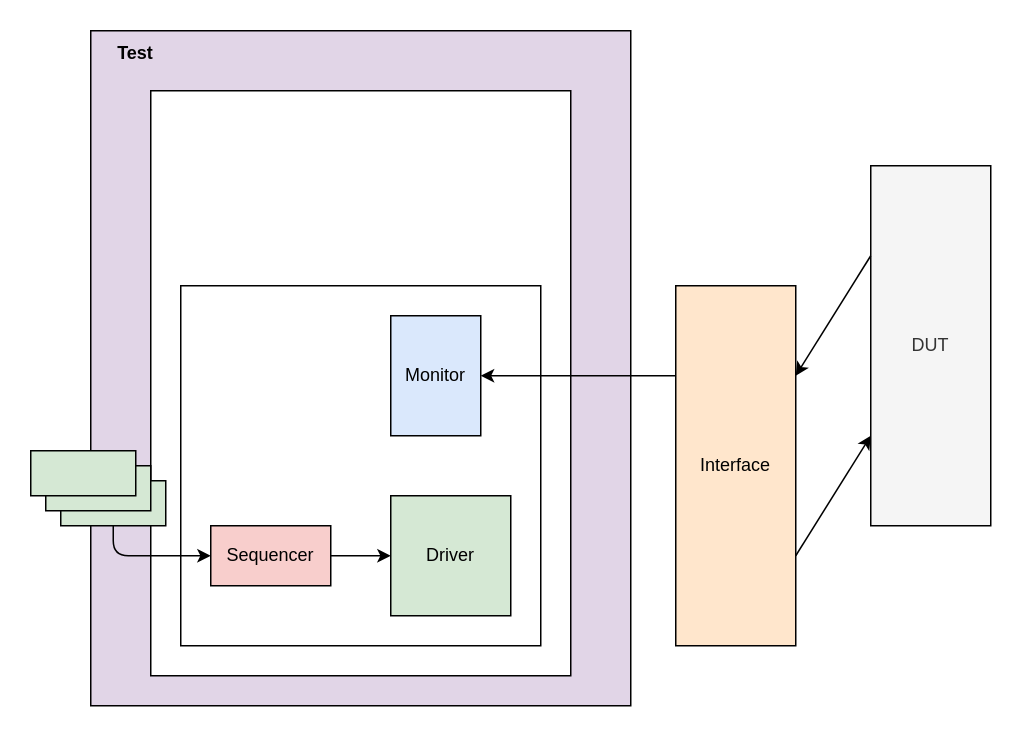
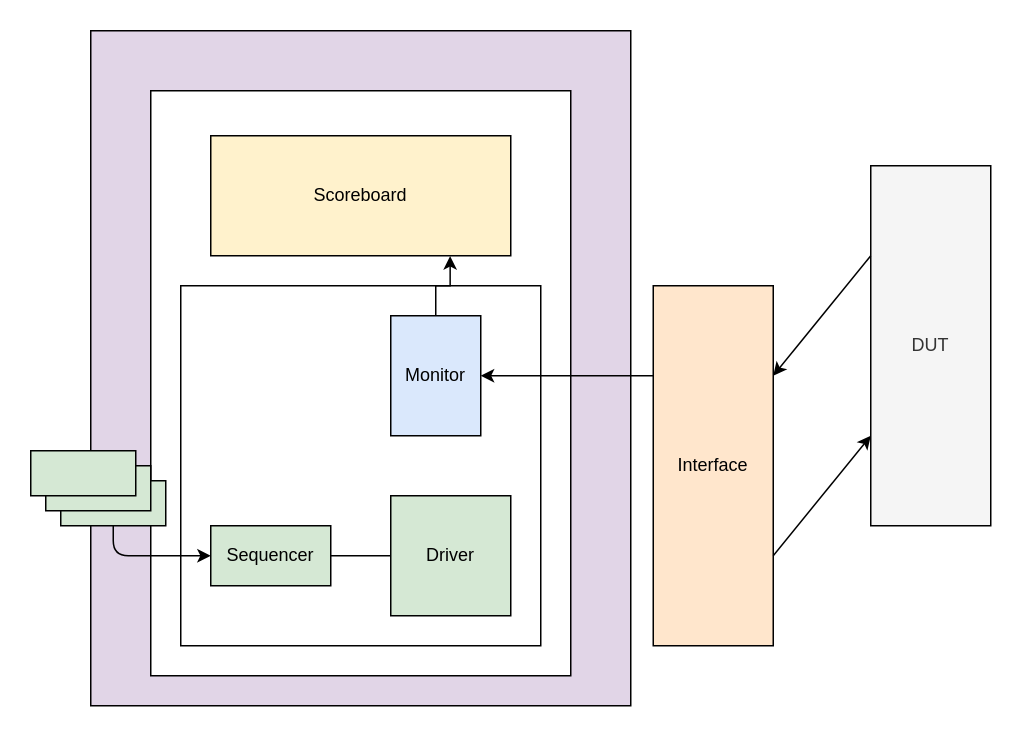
- <mxCell id="16" value="Test" style="text;html=1;strokeColor=none;fillColor=none;align=center;verticalAlign=middle;whiteSpace=wrap;rounded=0;fontStyle=1" vertex="1" parent="1"><mxGeometry x="60" y="20" width="60" height="30" as="geometry" /></mxCell>
+ <mxCell id="15" value="Scoreboard" style="rounded=0;whiteSpace=wrap;html=1;strokeColor=#000000;fillColor=#fff2cc;" vertex="1" parent="1"><mxGeometry x="140" y="90" width="200" height="80" as="geometry" /></mxCell>
+ <mxCell id="11" style="edgeStyle=orthogonalEdgeStyle;rounded=0;orthogonalLoop=1;jettySize=auto;html=1;entryX=0.798;entryY=1.003;entryDx=0;entryDy=0;entryPerimeter=0;" edge="1" parent="1" source="12" target="15"><mxGeometry relative="1" as="geometry" /></mxCell>
- <mxCell id="6" value="Interface" style="rounded=0;whiteSpace=wrap;html=1;strokeColor=#000000;fillColor=#ffe6cc;" vertex="1" parent="1"><mxGeometry x="450" y="190" width="80" height="240" as="geometry" /></mxCell>
+ <mxCell id="6" value="Interface" style="rounded=0;whiteSpace=wrap;html=1;strokeColor=#000000;fillColor=#ffe6cc;" vertex="1" parent="1"><mxGeometry x="435" y="190" width="80" height="240" as="geometry" /></mxCell>
- <mxCell id="14" value="Sequencer" style="rounded=0;whiteSpace=wrap;html=1;strokeColor=#000000;fillColor=#f8cecc;" vertex="1" parent="1"><mxGeometry x="140" y="350" width="80" height="40" as="geometry" /></mxCell>
+ <mxCell id="14" value="Sequencer" style="rounded=0;whiteSpace=wrap;html=1;strokeColor=#000000;fillColor=#d5e8d4;" vertex="1" parent="1"><mxGeometry x="140" y="350" width="80" height="40" as="geometry" /></mxCell>
- <mxCell id="13" style="edgeStyle=orthogonalEdgeStyle;rounded=0;orthogonalLoop=1;jettySize=auto;html=1;entryX=0;entryY=0.5;entryDx=0;entryDy=0;" edge="1" parent="1" source="14" target="9"><mxGeometry relative="1" as="geometry" /></mxCell>
+ <mxCell id="13" style="edgeStyle=orthogonalEdgeStyle;rounded=0;orthogonalLoop=1;jettySize=auto;html=1;entryX=0;entryY=0.5;entryDx=0;entryDy=0;endArrow=none;" edge="1" parent="1" source="14" target="9"><mxGeometry relative="1" as="geometry" /></mxCell>
